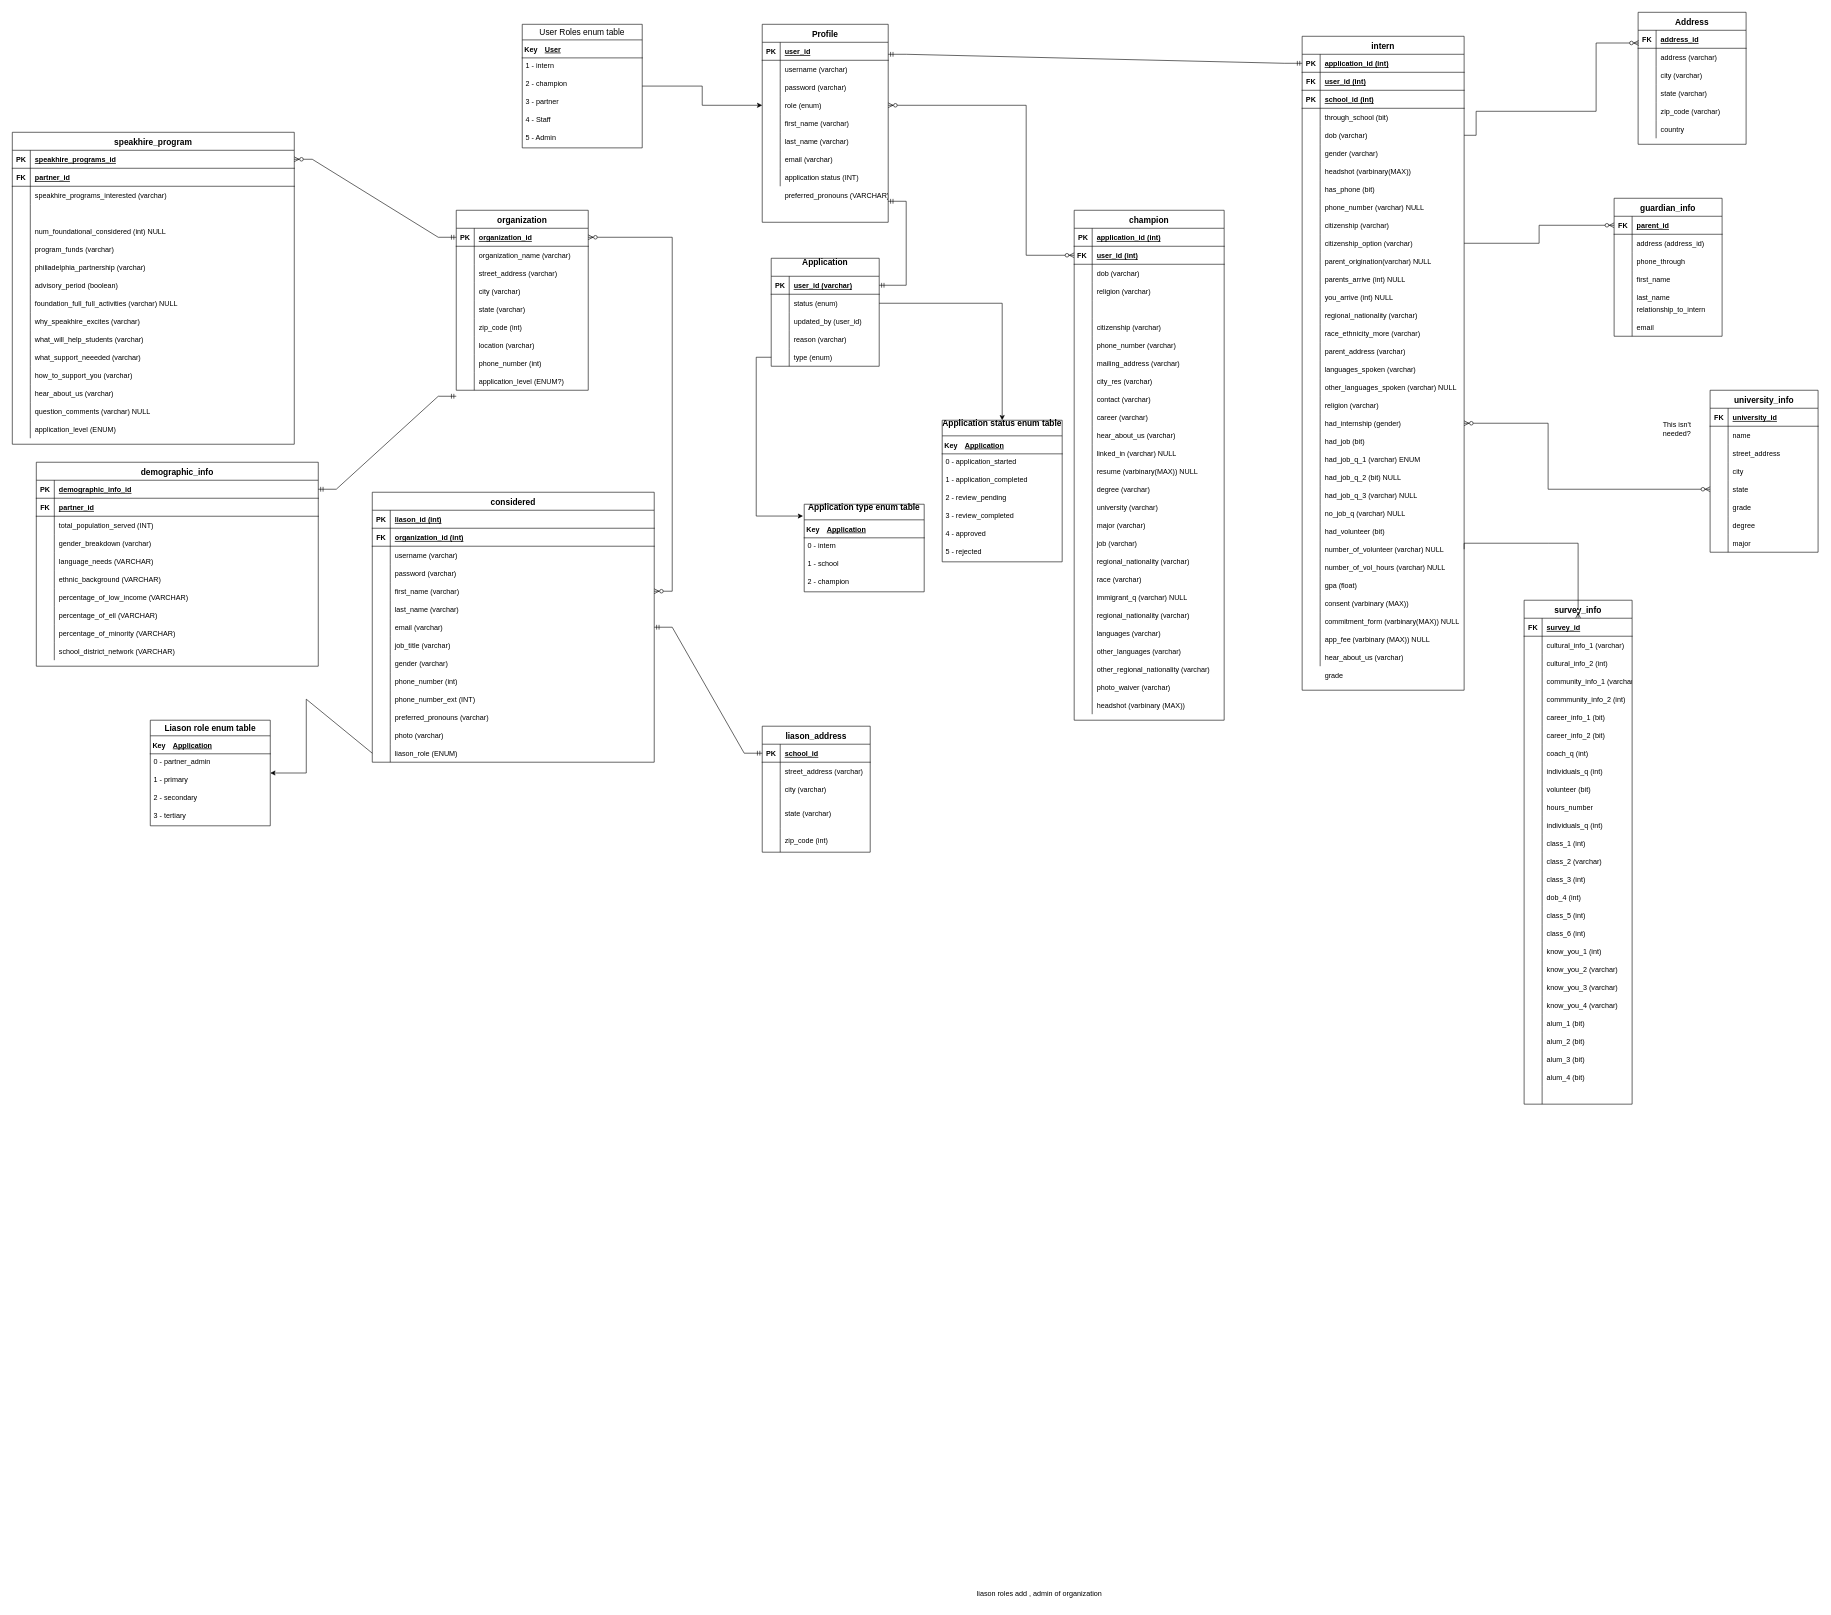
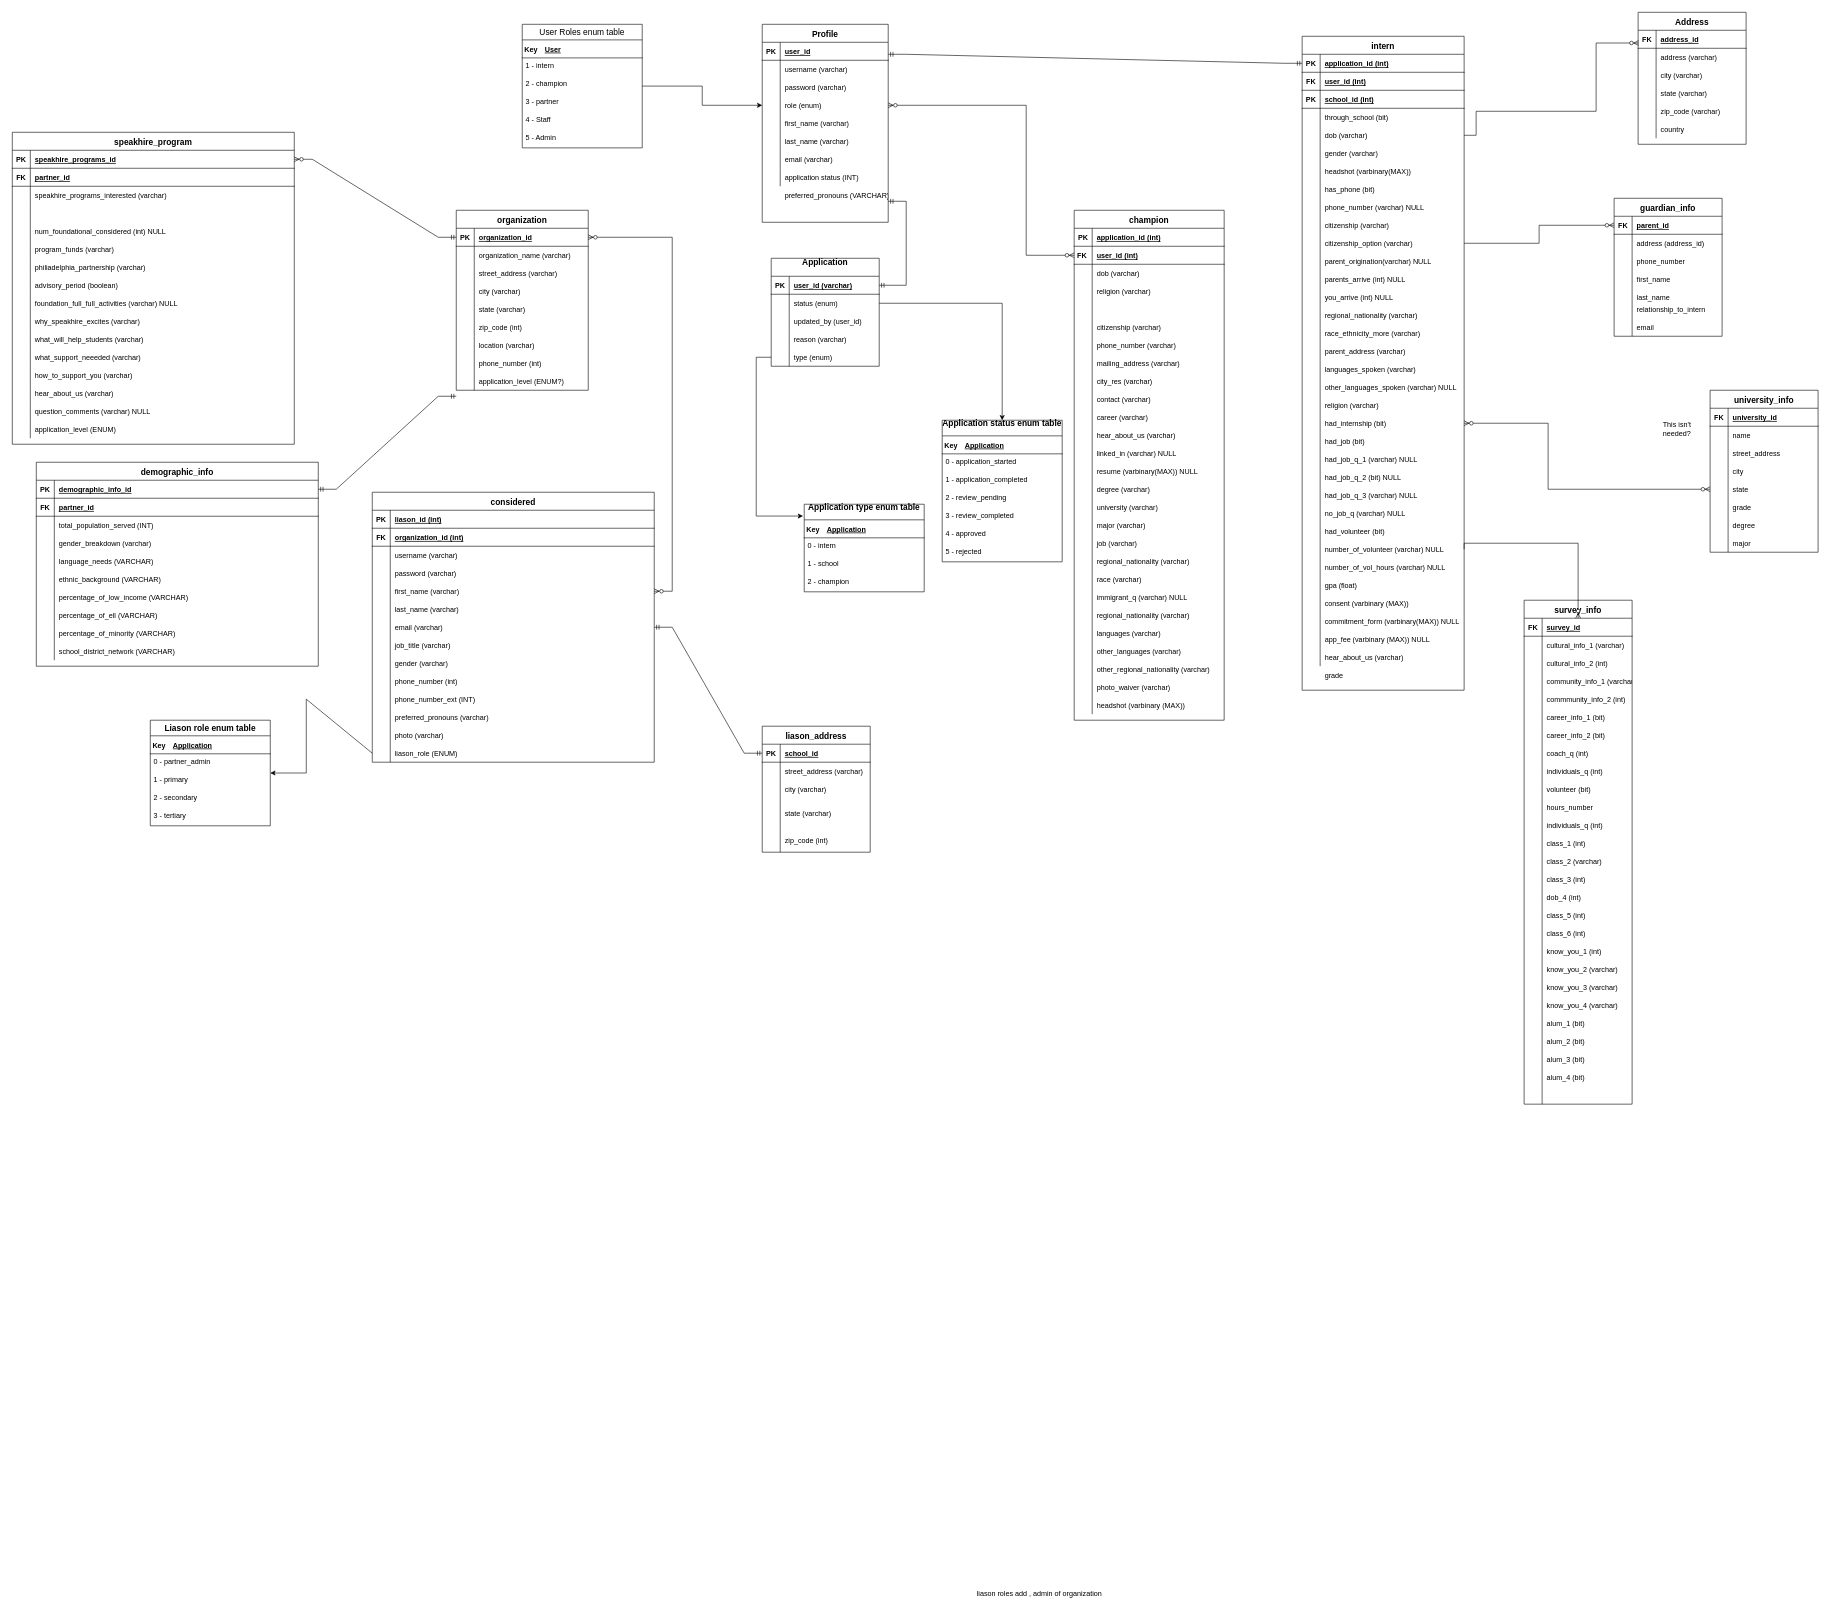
- <mxCell id="285" value="phone_through" style="shape=partialRectangle;connectable=0;fillColor=none;top=0;left=0;bottom=0;right=0;align=left;spacingLeft=6;overflow=hidden;" parent="283" vertex="1"><mxGeometry x="30" width="150" height="30" as="geometry" /></mxCell>
+ <mxCell id="285" value="phone_number" style="shape=partialRectangle;connectable=0;fillColor=none;top=0;left=0;bottom=0;right=0;align=left;spacingLeft=6;overflow=hidden;" parent="283" vertex="1"><mxGeometry x="30" width="150" height="30" as="geometry" /></mxCell>
- <mxCell id="90" value="had_internship (gender)" style="shape=partialRectangle;connectable=0;fillColor=none;top=0;left=0;bottom=0;right=0;align=left;spacingLeft=6;overflow=hidden;" parent="88" vertex="1"><mxGeometry x="30" width="240" height="30" as="geometry" /></mxCell>
+ <mxCell id="90" value="had_internship (bit)" style="shape=partialRectangle;connectable=0;fillColor=none;top=0;left=0;bottom=0;right=0;align=left;spacingLeft=6;overflow=hidden;" parent="88" vertex="1"><mxGeometry x="30" width="240" height="30" as="geometry" /></mxCell>
- <mxCell id="96" value="had_job_q_1 (varchar) ENUM" style="shape=partialRectangle;connectable=0;fillColor=none;top=0;left=0;bottom=0;right=0;align=left;spacingLeft=6;overflow=hidden;" parent="94" vertex="1"><mxGeometry x="30" width="240" height="30" as="geometry" /></mxCell>
+ <mxCell id="96" value="had_job_q_1 (varchar) NULL" style="shape=partialRectangle;connectable=0;fillColor=none;top=0;left=0;bottom=0;right=0;align=left;spacingLeft=6;overflow=hidden;" parent="94" vertex="1"><mxGeometry x="30" width="240" height="30" as="geometry" /></mxCell>
